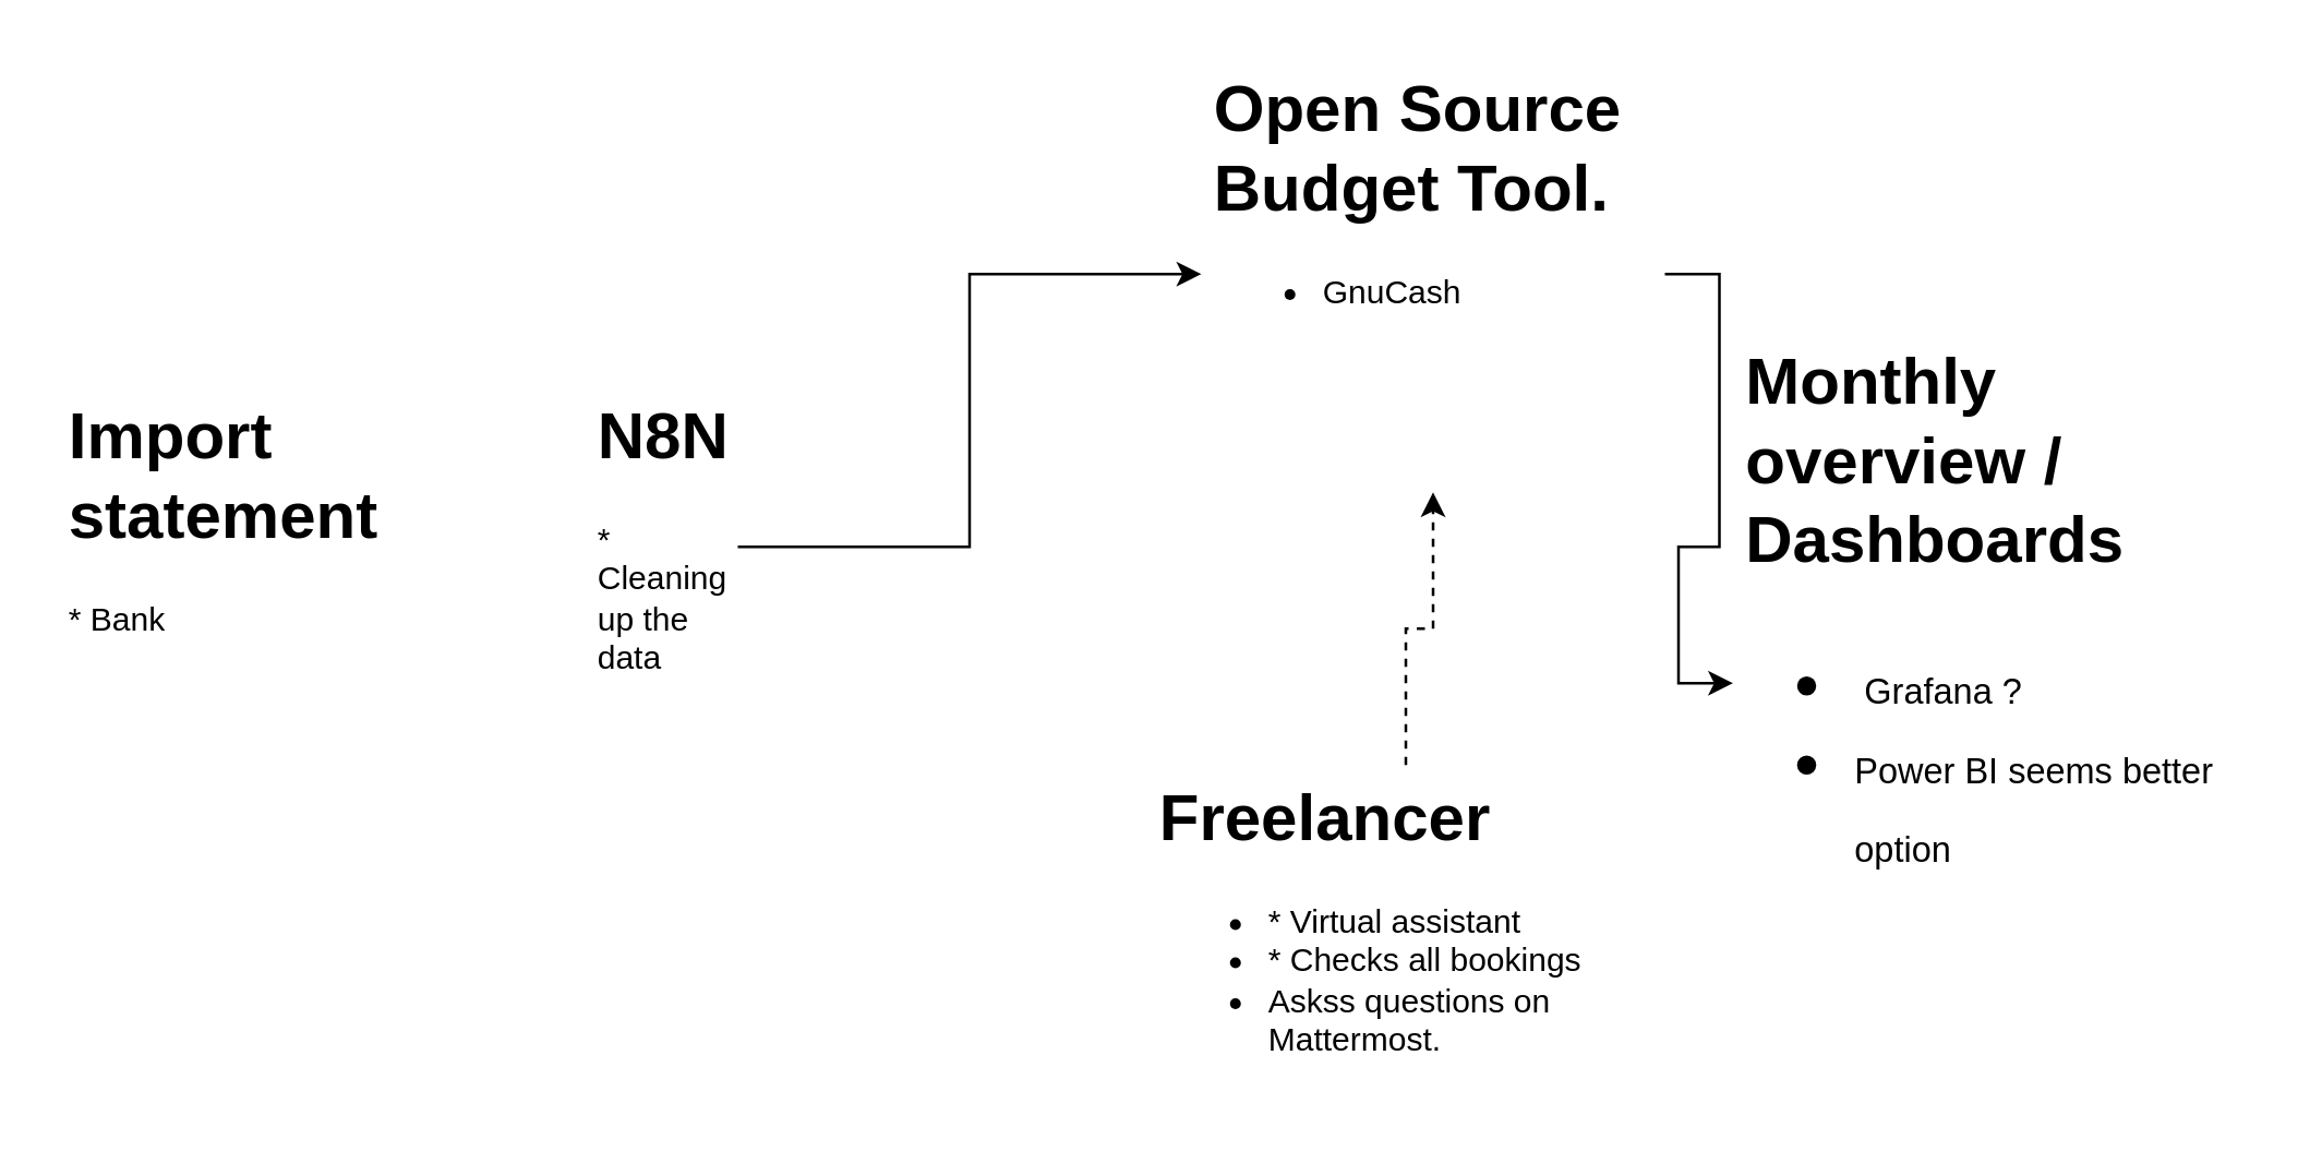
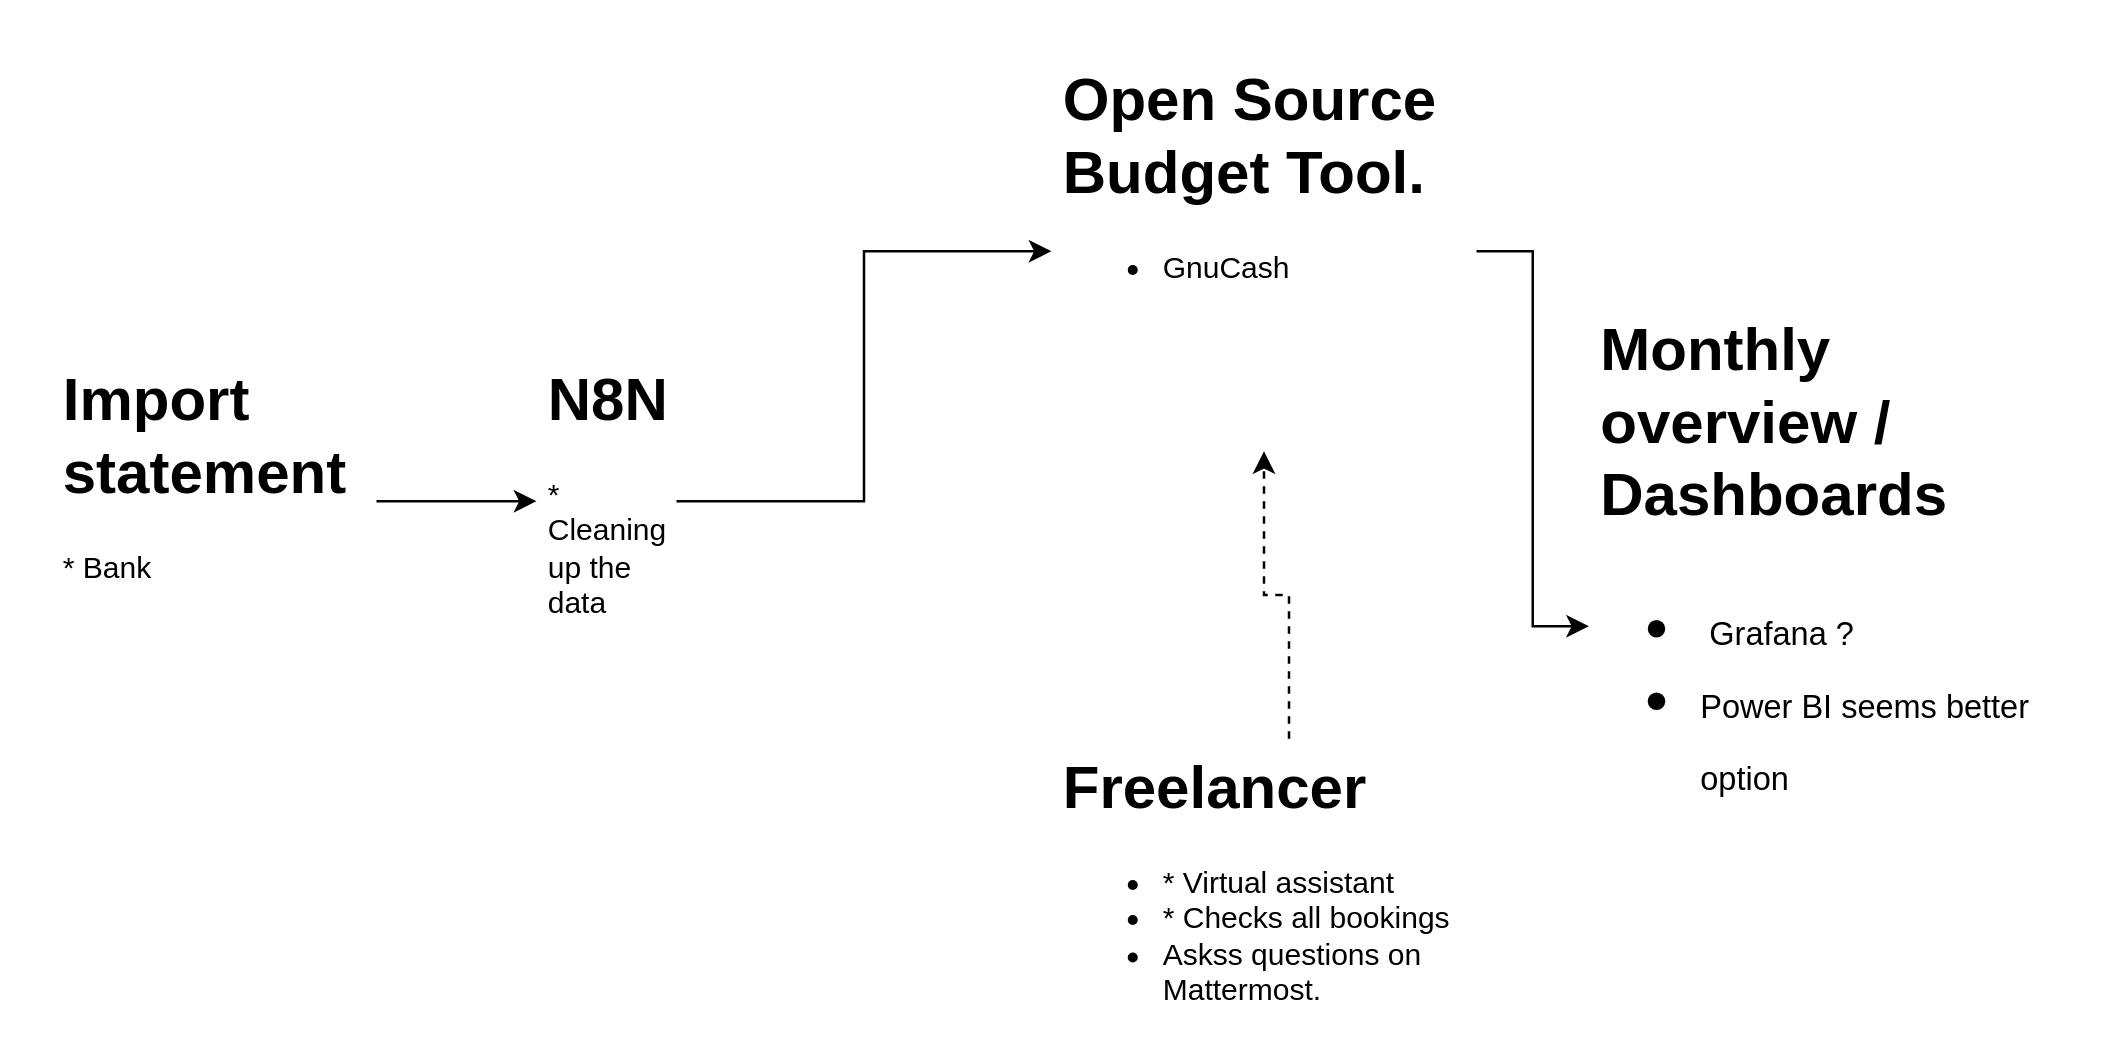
- <mxCell id="3" value="&lt;h1&gt;Open Source Budget Tool.&lt;/h1&gt;&lt;div&gt;&lt;ul&gt;&lt;li&gt;GnuCash&lt;/li&gt;&lt;/ul&gt;&lt;/div&gt;" style="text;html=1;strokeColor=none;fillColor=none;spacing=5;spacingTop=-20;whiteSpace=wrap;overflow=hidden;rounded=0;" parent="1" vertex="1"><mxGeometry x="440" y="20" width="170" height="160" as="geometry" /></mxCell>
+ <mxCell id="3" value="&lt;h1&gt;Open Source Budget Tool.&lt;/h1&gt;&lt;div&gt;&lt;ul&gt;&lt;li&gt;GnuCash&lt;/li&gt;&lt;/ul&gt;&lt;/div&gt;" style="text;html=1;strokeColor=none;fillColor=none;spacing=5;spacingTop=-20;whiteSpace=wrap;overflow=hidden;rounded=0;" parent="1" vertex="1"><mxGeometry x="420" y="20" width="170" height="160" as="geometry" /></mxCell>
+ <mxCell id="6" style="edgeStyle=orthogonalEdgeStyle;rounded=0;orthogonalLoop=1;jettySize=auto;html=1;" parent="1" source="7" target="9" edge="1"><mxGeometry relative="1" as="geometry" /></mxCell>
- <mxCell id="5" value="&lt;h1&gt;Freelancer&lt;/h1&gt;&lt;p&gt;&lt;/p&gt;&lt;ul&gt;&lt;li&gt;* Virtual assistant&lt;/li&gt;&lt;li&gt;* Checks all bookings&lt;/li&gt;&lt;li&gt;Askss questions on Mattermost.&lt;/li&gt;&lt;/ul&gt;&lt;p&gt;&lt;/p&gt;&lt;p&gt;&lt;br&gt;&lt;/p&gt;" style="text;html=1;strokeColor=none;fillColor=none;spacing=5;spacingTop=-20;whiteSpace=wrap;overflow=hidden;rounded=0;" parent="1" vertex="1"><mxGeometry x="420" y="280" width="190" height="120" as="geometry" /></mxCell>
+ <mxCell id="5" value="&lt;h1&gt;Freelancer&lt;/h1&gt;&lt;p&gt;&lt;/p&gt;&lt;ul&gt;&lt;li&gt;* Virtual assistant&lt;/li&gt;&lt;li&gt;* Checks all bookings&lt;/li&gt;&lt;li&gt;Askss questions on Mattermost.&lt;/li&gt;&lt;/ul&gt;&lt;p&gt;&lt;/p&gt;&lt;p&gt;&lt;br&gt;&lt;/p&gt;" style="text;html=1;strokeColor=none;fillColor=none;spacing=5;spacingTop=-20;whiteSpace=wrap;overflow=hidden;rounded=0;" parent="1" vertex="1"><mxGeometry x="420" y="295" width="190" height="120" as="geometry" /></mxCell>
